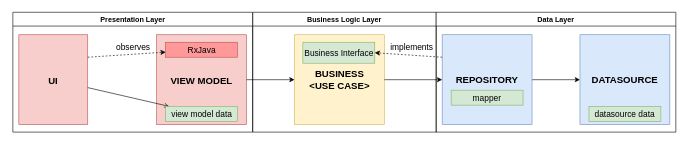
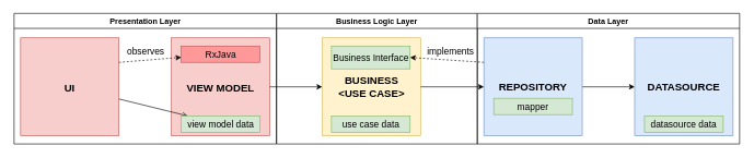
- <mxCell id="3" value="UI" style="fillColor=#f8cecc;strokeColor=#b85450;rounded=0;aspect=fixed;fontSize=16;fontStyle=1" vertex="1" parent="2"><mxGeometry x="10" y="37.5" width="115" height="150" as="geometry" /></mxCell>
+ <mxCell id="3" value="UI" style="fillColor=#f8cecc;strokeColor=#b85450;rounded=0;aspect=fixed;fontSize=16;fontStyle=1" vertex="1" parent="2"><mxGeometry x="10" y="37.5" width="150" height="150" as="geometry" /></mxCell>
+ <mxCell id="12" value="use case data" style="whiteSpace=wrap;html=1;rounded=0;strokeColor=#82b366;fillColor=#d5e8d4;fontSize=14;" vertex="1" parent="9"><mxGeometry x="83.5" y="157.5" width="120" height="25" as="geometry" /></mxCell>
